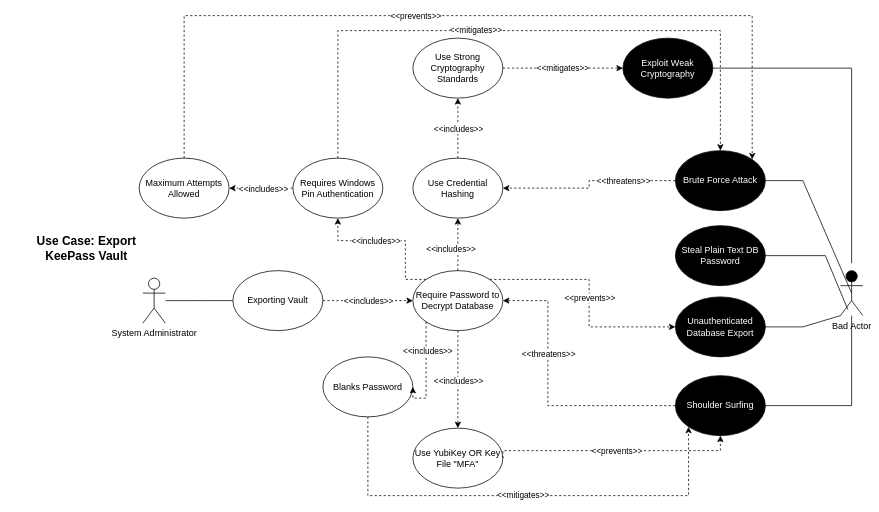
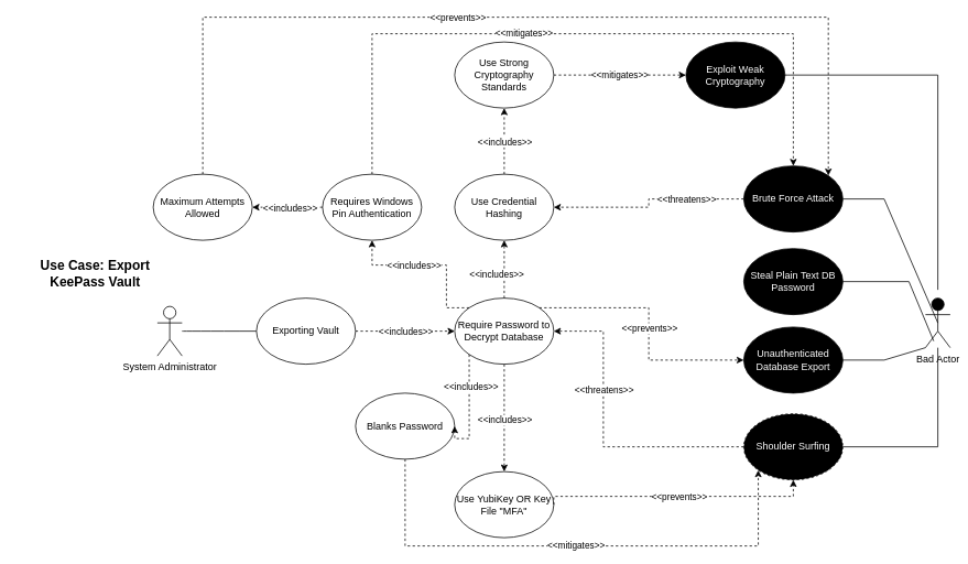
- <mxCell id="21" value="&lt;font color=&quot;#FFFFFF&quot;&gt;Shoulder Surfing&lt;br&gt;&lt;/font&gt;" style="ellipse;whiteSpace=wrap;html=1;fillColor=#000000;" vertex="1" parent="1"><mxGeometry x="900" y="500" width="120" height="80" as="geometry" /></mxCell>
+ <mxCell id="21" value="&lt;font color=&quot;#FFFFFF&quot;&gt;Shoulder Surfing&lt;br&gt;&lt;/font&gt;" style="ellipse;whiteSpace=wrap;html=1;fillColor=#000000;dashed=1;" vertex="1" parent="1"><mxGeometry x="900" y="500" width="120" height="80" as="geometry" /></mxCell>
